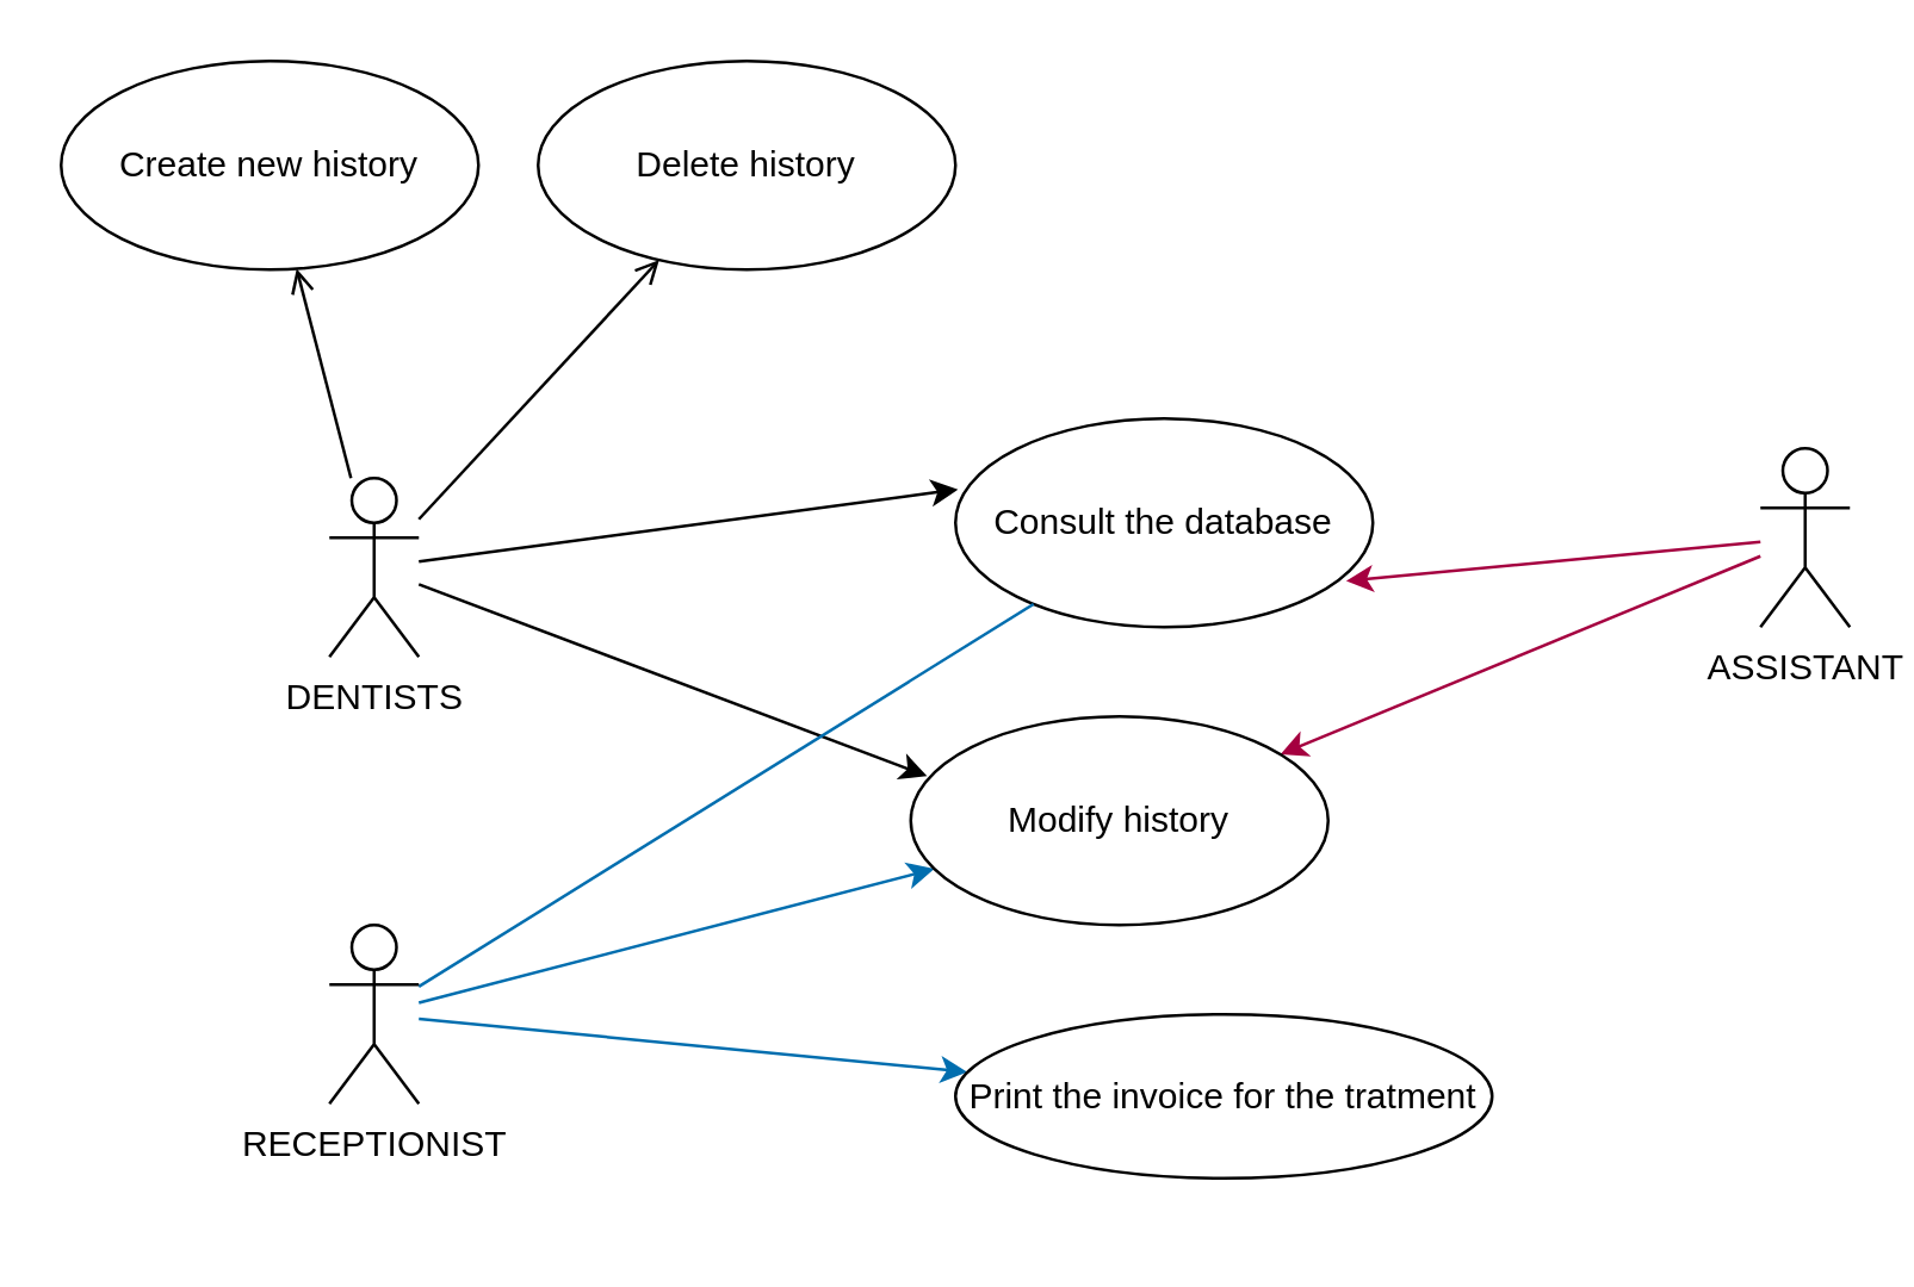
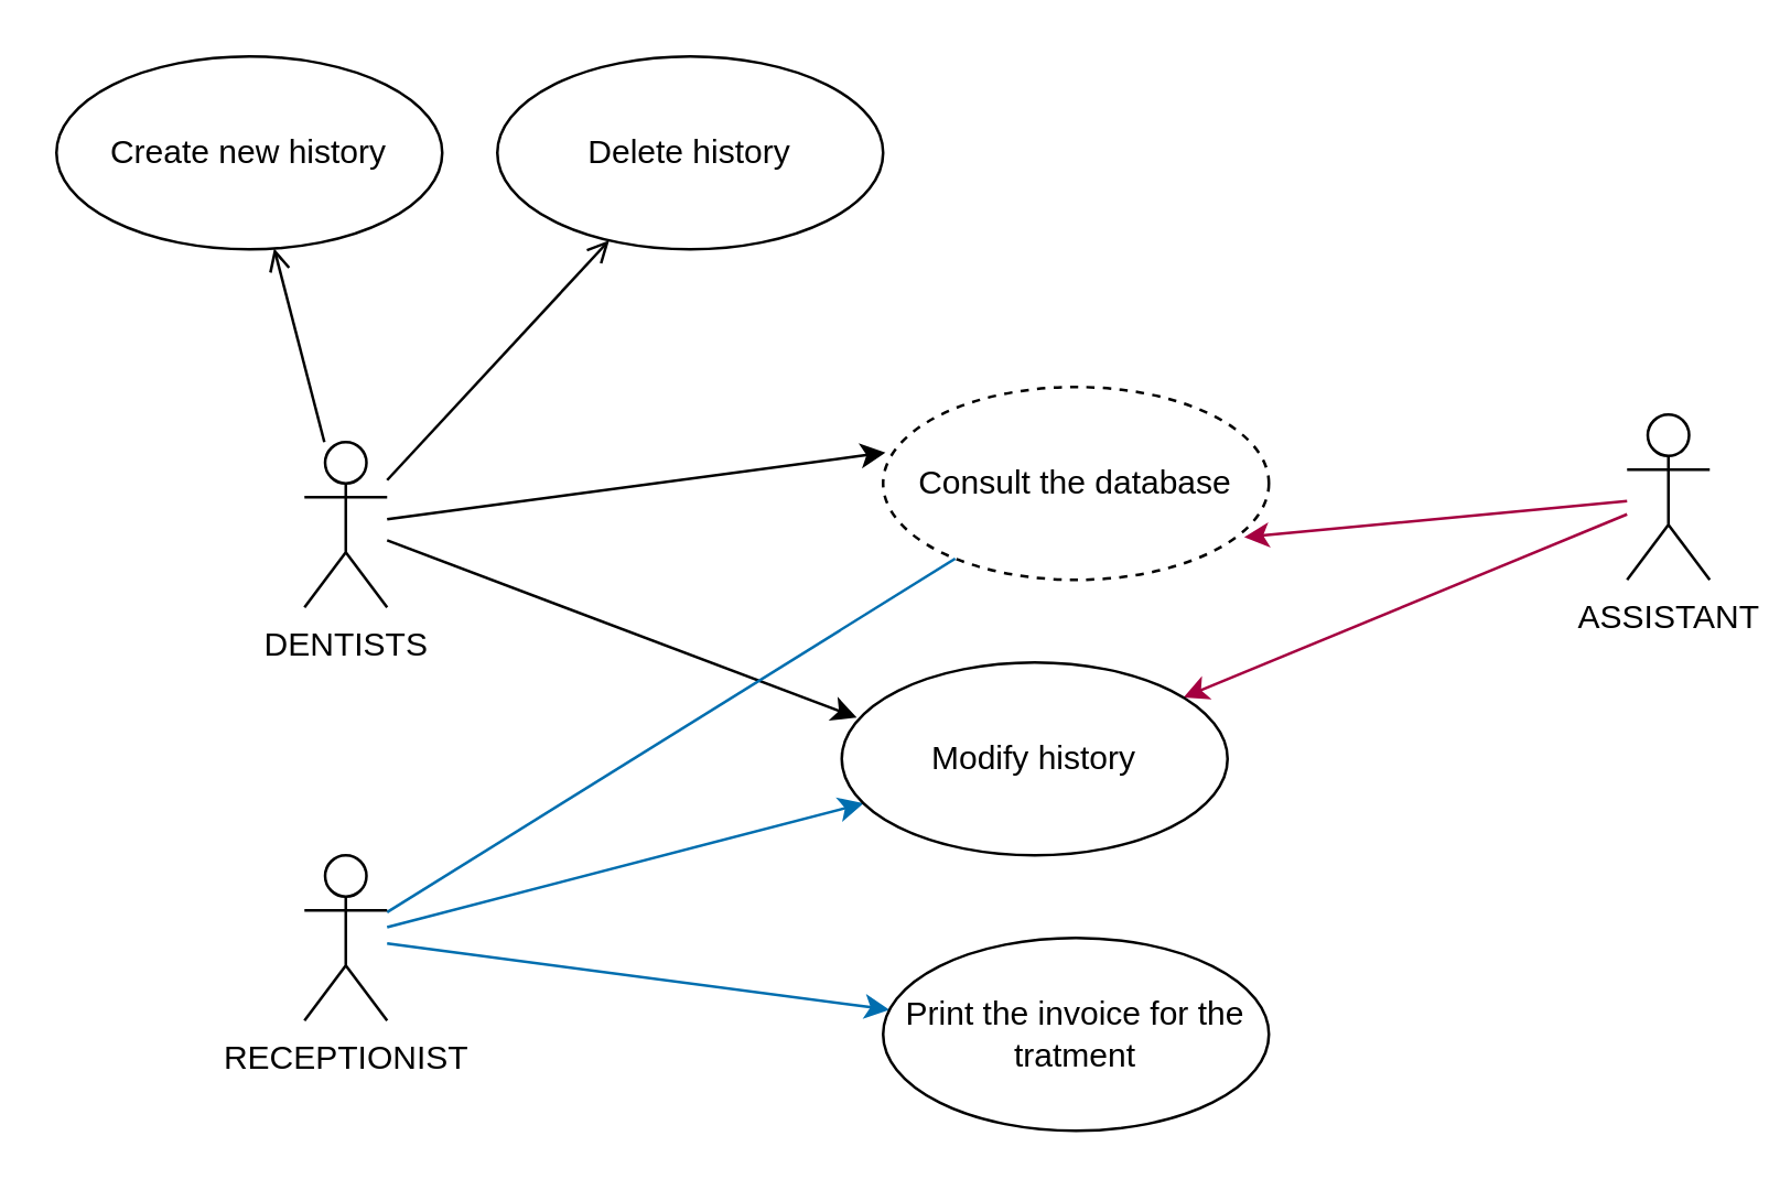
- <mxCell id="7" value="Consult the database" style="ellipse;whiteSpace=wrap;html=1;" parent="1" vertex="1"><mxGeometry x="320" y="140" width="140" height="70" as="geometry" /></mxCell>
+ <mxCell id="7" value="Consult the database" style="ellipse;whiteSpace=wrap;html=1;dashed=1;" parent="1" vertex="1"><mxGeometry x="320" y="140" width="140" height="70" as="geometry" /></mxCell>
- <mxCell id="18" value="Print the invoice for the tratment" style="ellipse;whiteSpace=wrap;html=1;" vertex="1" parent="1"><mxGeometry x="320" y="340" width="180" height="55" as="geometry" /></mxCell>
+ <mxCell id="18" value="Print the invoice for the tratment" style="ellipse;whiteSpace=wrap;html=1;" vertex="1" parent="1"><mxGeometry x="320" y="340" width="140" height="70" as="geometry" /></mxCell>
